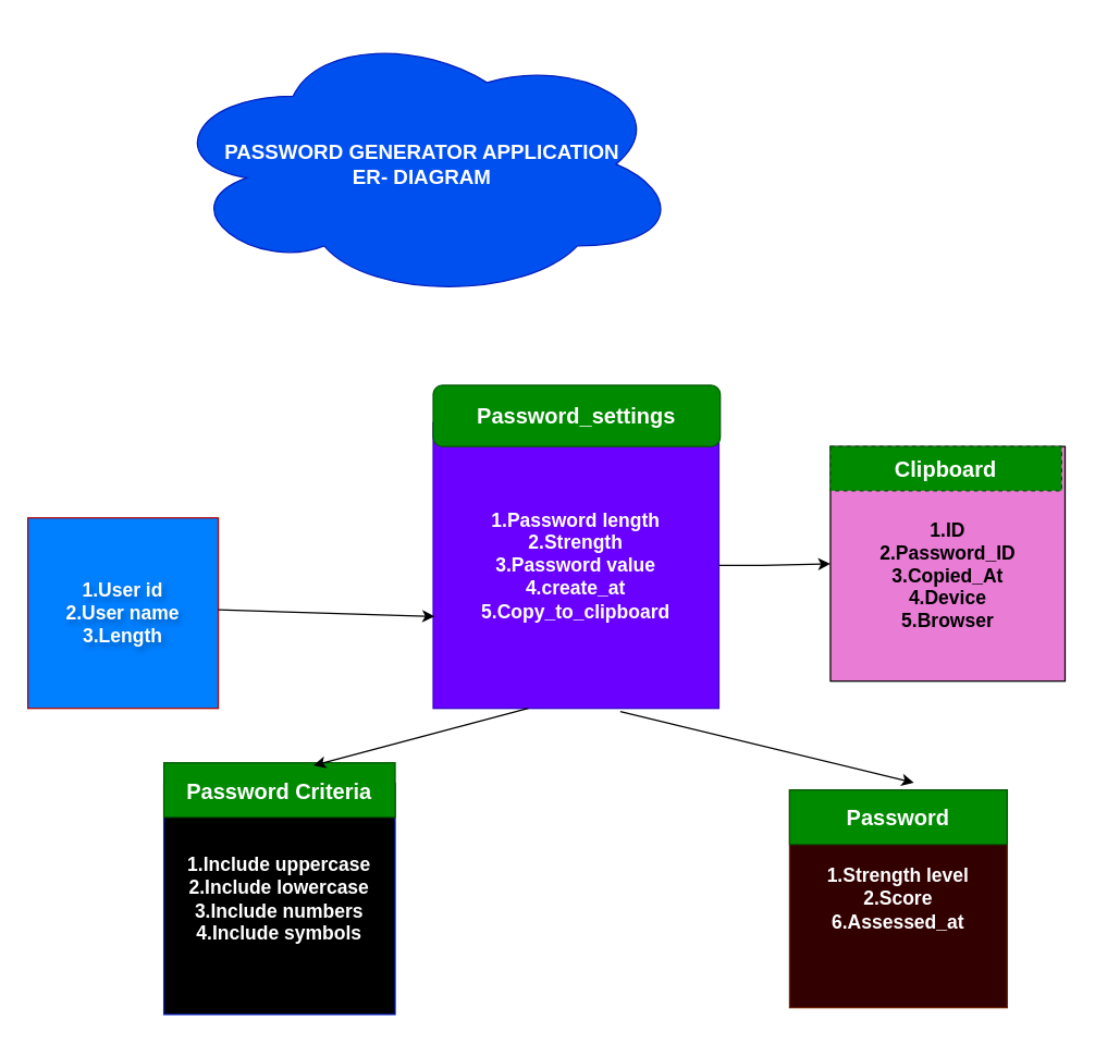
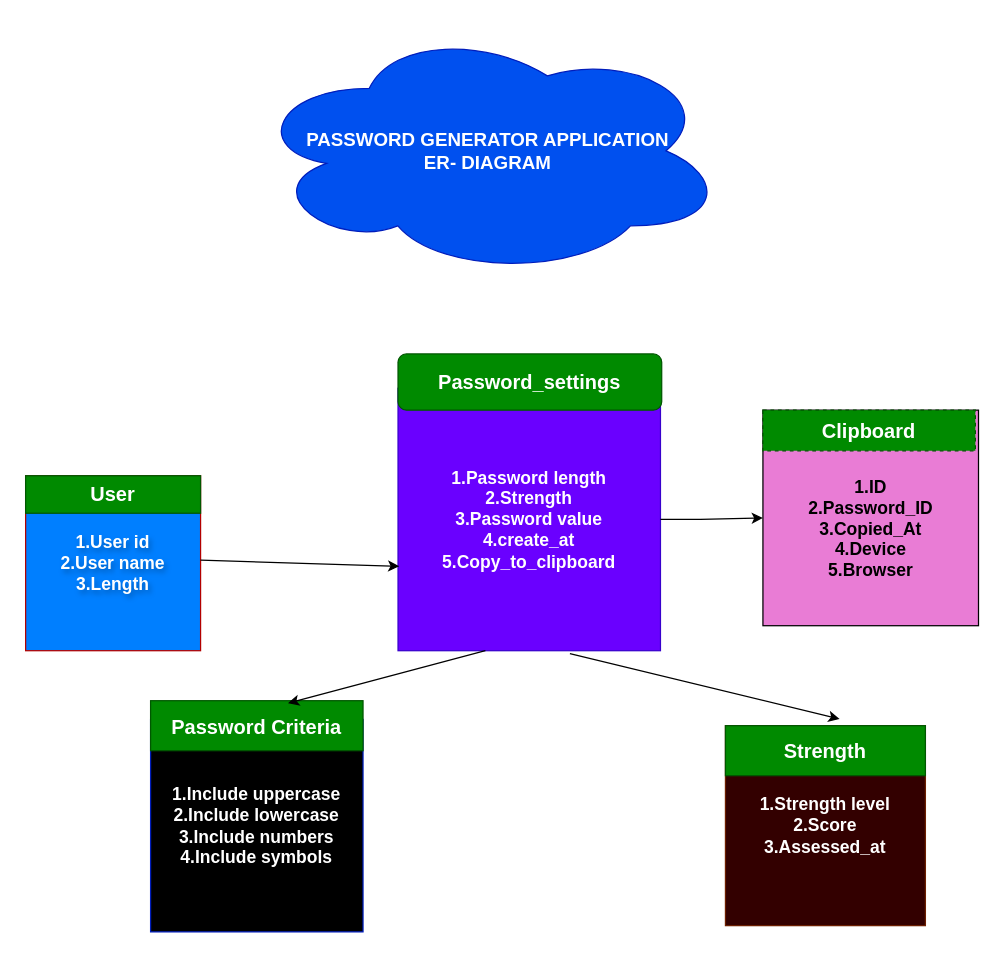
- <mxCell id="13" value="PASSWORD GENERATOR APPLICATION&#10;ER- DIAGRAM" style="ellipse;shape=cloud;whiteSpace=wrap;fontStyle=1;fontSize=15;labelBackgroundColor=none;fillColor=#0050ef;fontColor=#ffffff;strokeColor=#001DBC;" vertex="1" parent="1"><mxGeometry x="120" y="20" width="380" height="200" as="geometry" /></mxCell>
+ <mxCell id="13" value="PASSWORD GENERATOR APPLICATION&#10;ER- DIAGRAM" style="ellipse;shape=cloud;whiteSpace=wrap;fontStyle=1;fontSize=15;labelBackgroundColor=none;fillColor=#0050ef;fontColor=#ffffff;strokeColor=#001DBC;" vertex="1" parent="1"><mxGeometry x="200" y="20" width="380" height="200" as="geometry" /></mxCell>
+ <mxCell id="11" value="User" style="rounded=0;whiteSpace=wrap;html=1;fontStyle=1;fontSize=16;fillColor=#008a00;fontColor=#ffffff;strokeColor=#005700;" vertex="1" parent="1"><mxGeometry x="20" y="380" width="140" height="30" as="geometry" /></mxCell>
- <mxCell id="8" value="Password" style="rounded=0;whiteSpace=wrap;html=1;fontStyle=1;fontSize=16;fillColor=#008a00;fontColor=#ffffff;strokeColor=#005700;" vertex="1" parent="1"><mxGeometry x="580" y="580" width="160" height="40" as="geometry" /></mxCell>
+ <mxCell id="8" value="Strength" style="rounded=0;whiteSpace=wrap;html=1;fontStyle=1;fontSize=16;fillColor=#008a00;fontColor=#ffffff;strokeColor=#005700;" vertex="1" parent="1"><mxGeometry x="580" y="580" width="160" height="40" as="geometry" /></mxCell>
- <mxCell id="7" value="1.Strength level&lt;div&gt;2.Score&lt;/div&gt;&lt;div&gt;6.Assessed_at&lt;/div&gt;" style="whiteSpace=wrap;html=1;aspect=fixed;fontStyle=1;fontSize=14;fillColor=#330000;fontColor=#ffffff;strokeColor=#6D1F00;" vertex="1" parent="1"><mxGeometry x="580" y="580" width="160" height="160" as="geometry" /></mxCell>
+ <mxCell id="7" value="1.Strength level&lt;div&gt;2.Score&lt;/div&gt;&lt;div&gt;3.Assessed_at&lt;/div&gt;" style="whiteSpace=wrap;html=1;aspect=fixed;fontStyle=1;fontSize=14;fillColor=#330000;fontColor=#ffffff;strokeColor=#6D1F00;" vertex="1" parent="1"><mxGeometry x="580" y="580" width="160" height="160" as="geometry" /></mxCell>
